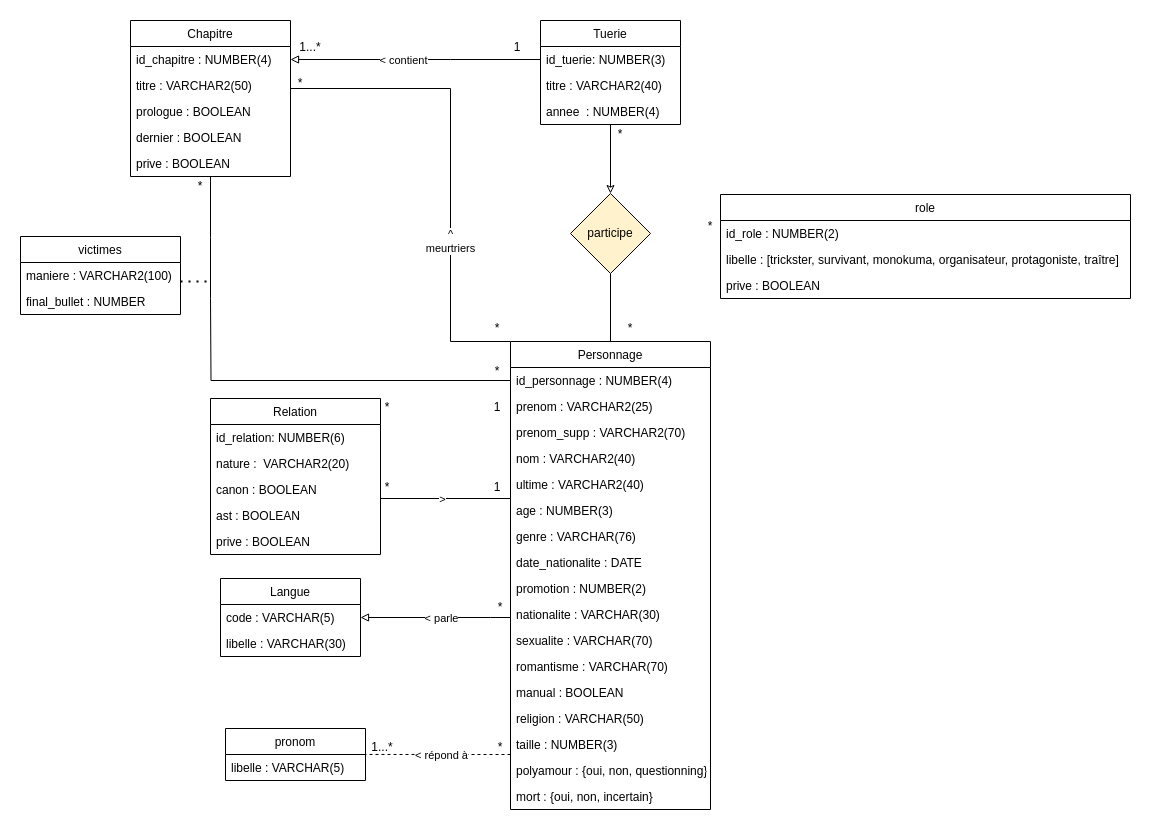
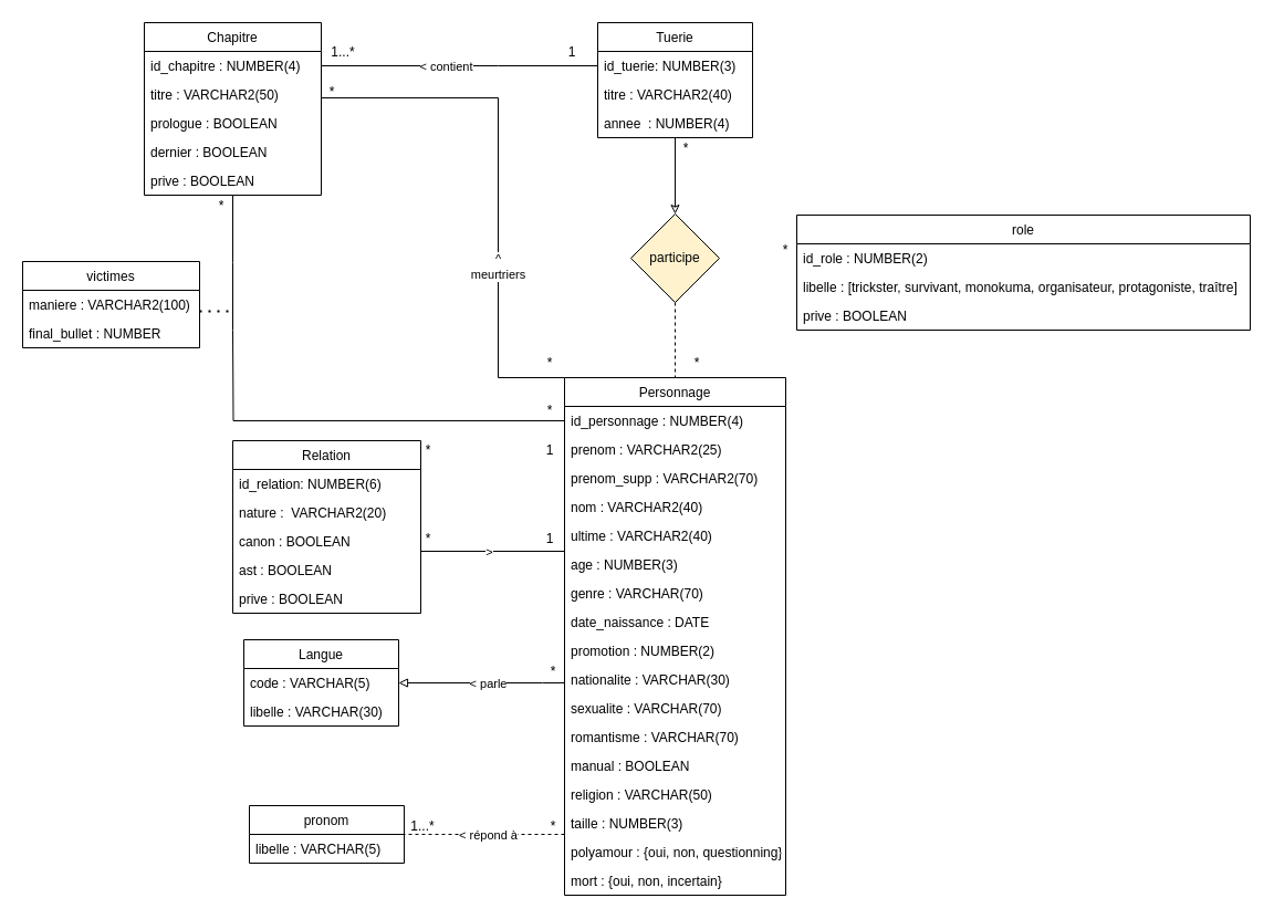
- <mxCell id="37" style="edgeStyle=orthogonalEdgeStyle;rounded=0;orthogonalLoop=1;jettySize=auto;html=1;endArrow=block;endFill=0;entryX=1;entryY=0.5;entryDx=0;entryDy=0;" parent="1" source="40" target="50" edge="1"><mxGeometry relative="1" as="geometry"><mxPoint x="360" y="58" as="targetPoint" /><Array as="points"><mxPoint x="450" y="59" /><mxPoint x="450" y="59" /></Array></mxGeometry></mxCell>
+ <mxCell id="37" style="edgeStyle=orthogonalEdgeStyle;rounded=0;orthogonalLoop=1;jettySize=auto;html=1;endArrow=none;endFill=0;entryX=1;entryY=0.5;entryDx=0;entryDy=0;" parent="1" source="40" target="50" edge="1"><mxGeometry relative="1" as="geometry"><mxPoint x="360" y="58" as="targetPoint" /><Array as="points"><mxPoint x="450" y="59" /><mxPoint x="450" y="59" /></Array></mxGeometry></mxCell>
- <mxCell id="36" style="edgeStyle=orthogonalEdgeStyle;rounded=0;orthogonalLoop=1;jettySize=auto;html=1;endArrow=none;endFill=0;exitX=0.5;exitY=1;exitDx=0;exitDy=0;" parent="1" source="73" target="6" edge="1"><mxGeometry relative="1" as="geometry"><mxPoint x="610" y="271" as="targetPoint" /><Array as="points" /><mxPoint x="610" y="246" as="sourcePoint" /></mxGeometry></mxCell>
+ <mxCell id="36" style="edgeStyle=orthogonalEdgeStyle;rounded=0;orthogonalLoop=1;jettySize=auto;html=1;endArrow=none;endFill=0;exitX=0.5;exitY=1;exitDx=0;exitDy=0;dashed=1;" parent="1" source="73" target="6" edge="1"><mxGeometry relative="1" as="geometry"><mxPoint x="610" y="271" as="targetPoint" /><Array as="points" /><mxPoint x="610" y="246" as="sourcePoint" /></mxGeometry></mxCell>
- <mxCell id="13" value="genre : VARCHAR(76)" style="text;strokeColor=none;fillColor=none;align=left;verticalAlign=top;spacingLeft=4;spacingRight=4;overflow=hidden;rotatable=0;points=[[0,0.5],[1,0.5]];portConstraint=eastwest;" parent="6" vertex="1"><mxGeometry y="182" width="200" height="26" as="geometry" /></mxCell>
+ <mxCell id="13" value="genre : VARCHAR(70)" style="text;strokeColor=none;fillColor=none;align=left;verticalAlign=top;spacingLeft=4;spacingRight=4;overflow=hidden;rotatable=0;points=[[0,0.5],[1,0.5]];portConstraint=eastwest;" parent="6" vertex="1"><mxGeometry y="182" width="200" height="26" as="geometry" /></mxCell>
- <mxCell id="14" value="date_nationalite : DATE" style="text;strokeColor=none;fillColor=none;align=left;verticalAlign=top;spacingLeft=4;spacingRight=4;overflow=hidden;rotatable=0;points=[[0,0.5],[1,0.5]];portConstraint=eastwest;" parent="6" vertex="1"><mxGeometry y="208" width="200" height="26" as="geometry" /></mxCell>
+ <mxCell id="14" value="date_naissance : DATE" style="text;strokeColor=none;fillColor=none;align=left;verticalAlign=top;spacingLeft=4;spacingRight=4;overflow=hidden;rotatable=0;points=[[0,0.5],[1,0.5]];portConstraint=eastwest;" parent="6" vertex="1"><mxGeometry y="208" width="200" height="26" as="geometry" /></mxCell>
